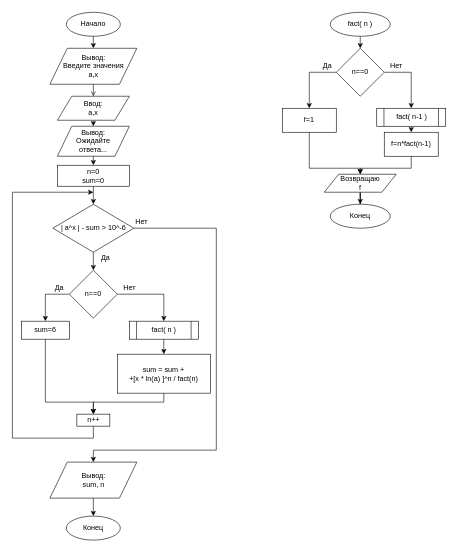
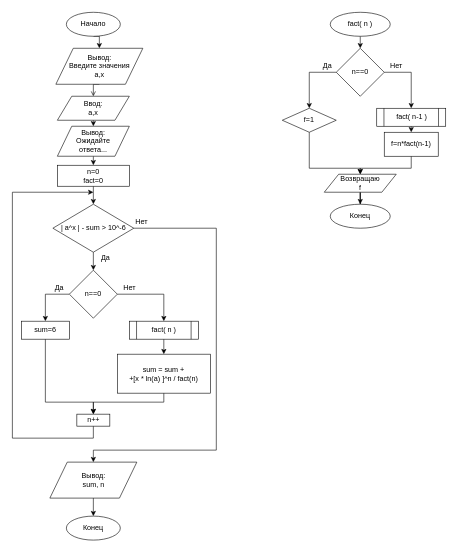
- <mxCell id="23" value="&lt;div&gt;Вывод:&lt;/div&gt;&lt;div&gt;Введите значения&lt;/div&gt;&lt;div&gt; a,x&lt;br&gt;&lt;/div&gt;" style="shape=parallelogram;perimeter=parallelogramPerimeter;whiteSpace=wrap;html=1;" vertex="1" parent="1"><mxGeometry x="82.5" y="80" width="145" height="60" as="geometry" /></mxCell>
+ <mxCell id="23" value="&lt;div&gt;Вывод:&lt;/div&gt;&lt;div&gt;Введите значения&lt;/div&gt;&lt;div&gt; a,x&lt;br&gt;&lt;/div&gt;" style="shape=parallelogram;perimeter=parallelogramPerimeter;whiteSpace=wrap;html=1;" vertex="1" parent="1"><mxGeometry x="92.5" y="80" width="145" height="60" as="geometry" /></mxCell>
- <mxCell id="8" value="f=1" style="rounded=0;whiteSpace=wrap;html=1;" vertex="1" parent="1"><mxGeometry x="470" y="180" width="90" height="40" as="geometry" /></mxCell>
+ <mxCell id="8" value="f=1" style="rhombus;whiteSpace=wrap;html=1;" vertex="1" parent="1"><mxGeometry x="470" y="180" width="90" height="40" as="geometry" /></mxCell>
- <mxCell id="25" value="&lt;div&gt;n=0&lt;/div&gt;&lt;div&gt;sum=0&lt;br&gt;&lt;/div&gt;" style="rounded=0;whiteSpace=wrap;html=1;" vertex="1" parent="1"><mxGeometry x="95" y="275" width="120" height="35" as="geometry" /></mxCell>
+ <mxCell id="25" value="&lt;div&gt;n=0&lt;/div&gt;&lt;div&gt;fact=0&lt;br&gt;&lt;/div&gt;" style="rounded=0;whiteSpace=wrap;html=1;" vertex="1" parent="1"><mxGeometry x="95" y="275" width="120" height="35" as="geometry" /></mxCell>
